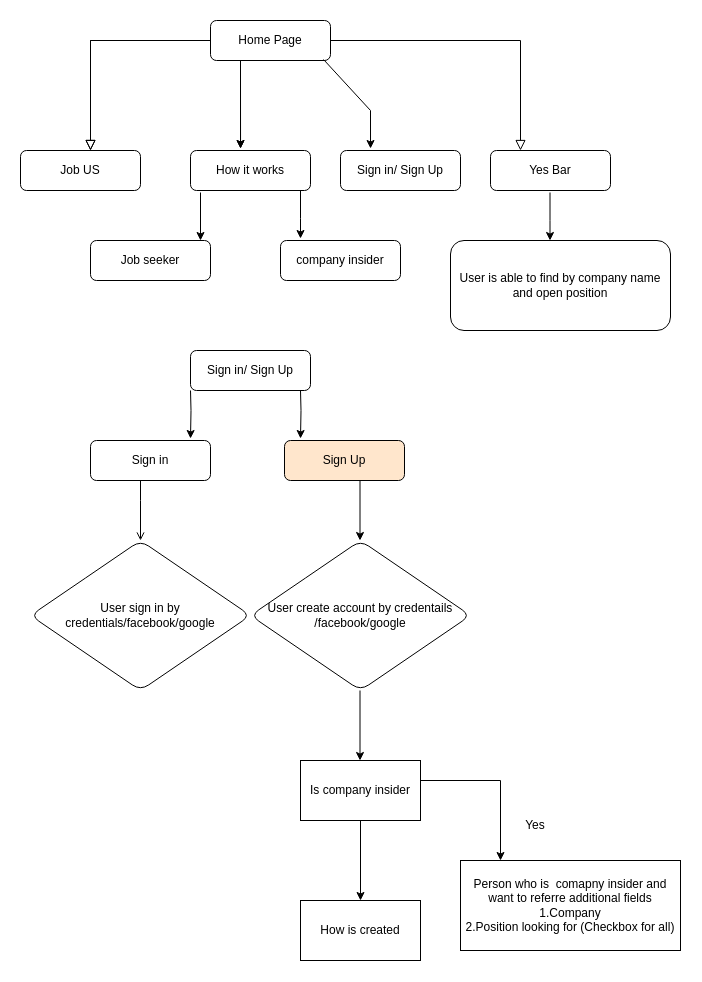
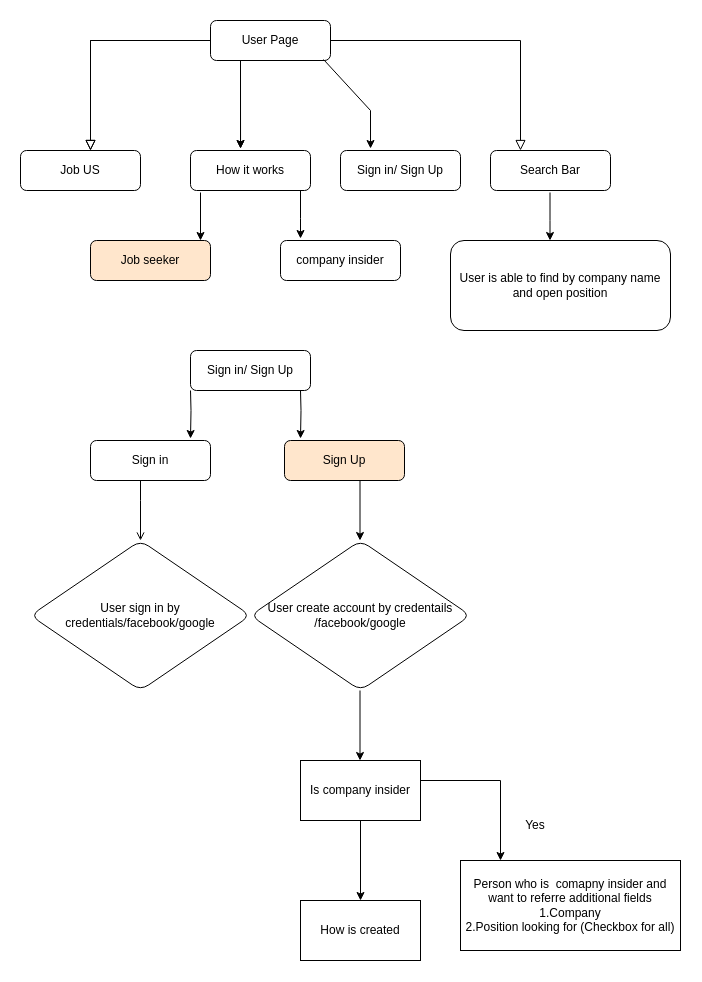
- <mxCell id="3" value="Home Page" style="rounded=1;whiteSpace=wrap;html=1;fontSize=12;glass=0;strokeWidth=1;shadow=0;" parent="1" vertex="1"><mxGeometry x="210" y="20" width="120" height="40" as="geometry" /></mxCell>
+ <mxCell id="3" value="User Page" style="rounded=1;whiteSpace=wrap;html=1;fontSize=12;glass=0;strokeWidth=1;shadow=0;" parent="1" vertex="1"><mxGeometry x="210" y="20" width="120" height="40" as="geometry" /></mxCell>
- <mxCell id="32" value="Yes Bar" style="rounded=1;whiteSpace=wrap;html=1;fontSize=12;glass=0;strokeWidth=1;shadow=0;" vertex="1" parent="1"><mxGeometry x="490" y="150" width="120" height="40" as="geometry" /></mxCell>
+ <mxCell id="32" value="Search Bar" style="rounded=1;whiteSpace=wrap;html=1;fontSize=12;glass=0;strokeWidth=1;shadow=0;" vertex="1" parent="1"><mxGeometry x="490" y="150" width="120" height="40" as="geometry" /></mxCell>
- <mxCell id="11" value="Job seeker" style="rounded=1;whiteSpace=wrap;html=1;fontSize=12;glass=0;strokeWidth=1;shadow=0;" vertex="1" parent="1"><mxGeometry x="90" y="240" width="120" height="40" as="geometry" /></mxCell>
+ <mxCell id="11" value="Job seeker" style="rounded=1;whiteSpace=wrap;html=1;fontSize=12;glass=0;strokeWidth=1;shadow=0;fillColor=#ffe6cc;" vertex="1" parent="1"><mxGeometry x="90" y="240" width="120" height="40" as="geometry" /></mxCell>
